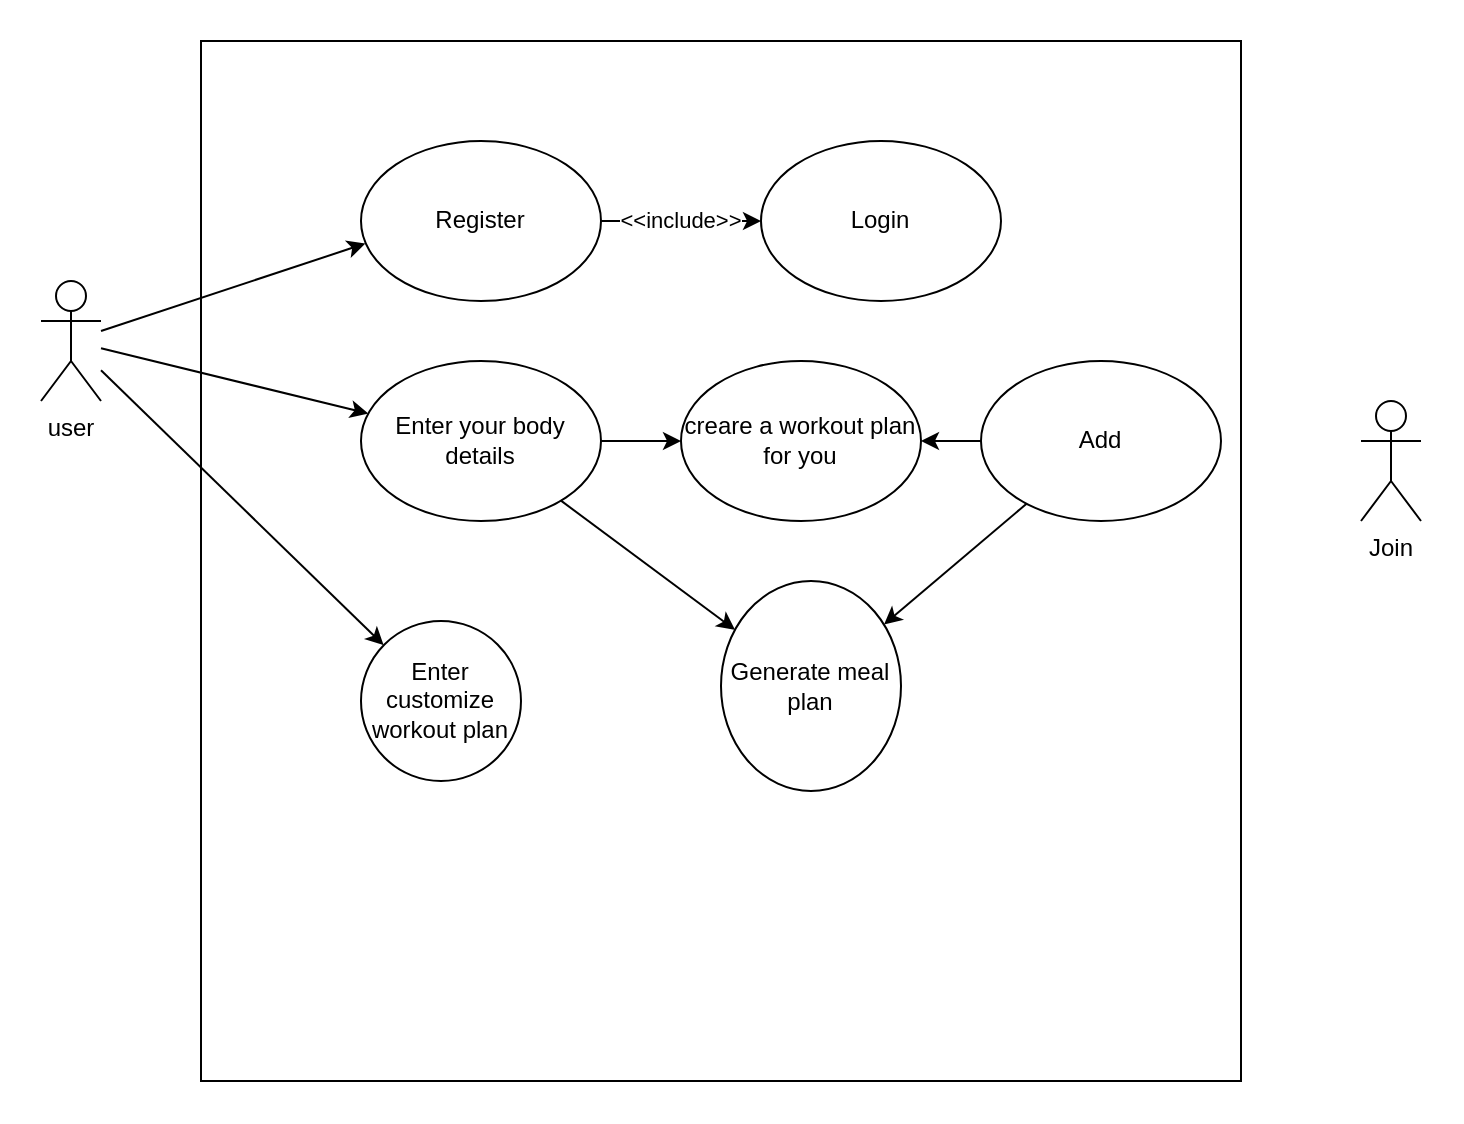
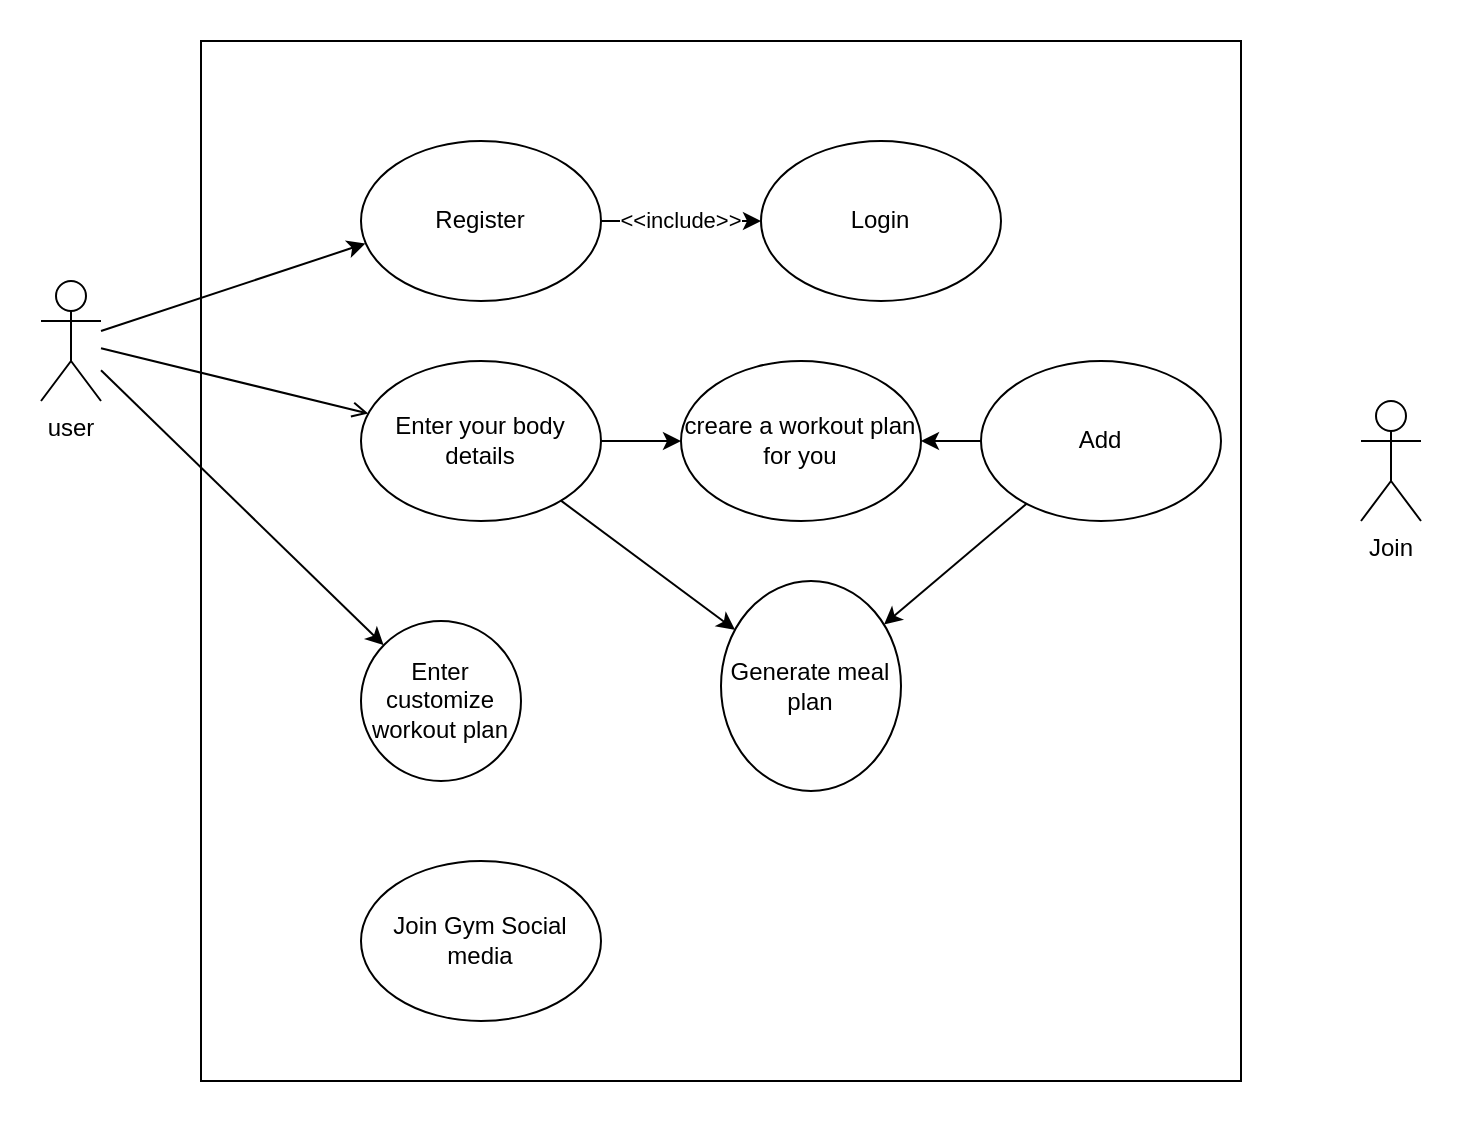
- <mxCell id="6" style="edgeStyle=none;html=1;" edge="1" parent="1" source="8" target="13"><mxGeometry relative="1" as="geometry" /></mxCell>
+ <mxCell id="6" style="edgeStyle=none;html=1;endArrow=open;" edge="1" parent="1" source="8" target="13"><mxGeometry relative="1" as="geometry" /></mxCell>
+ <mxCell id="15" value="Join Gym Social media" style="ellipse;whiteSpace=wrap;html=1;fillColor=none;" vertex="1" parent="1"><mxGeometry x="180" y="430" width="120" height="80" as="geometry" /></mxCell>
